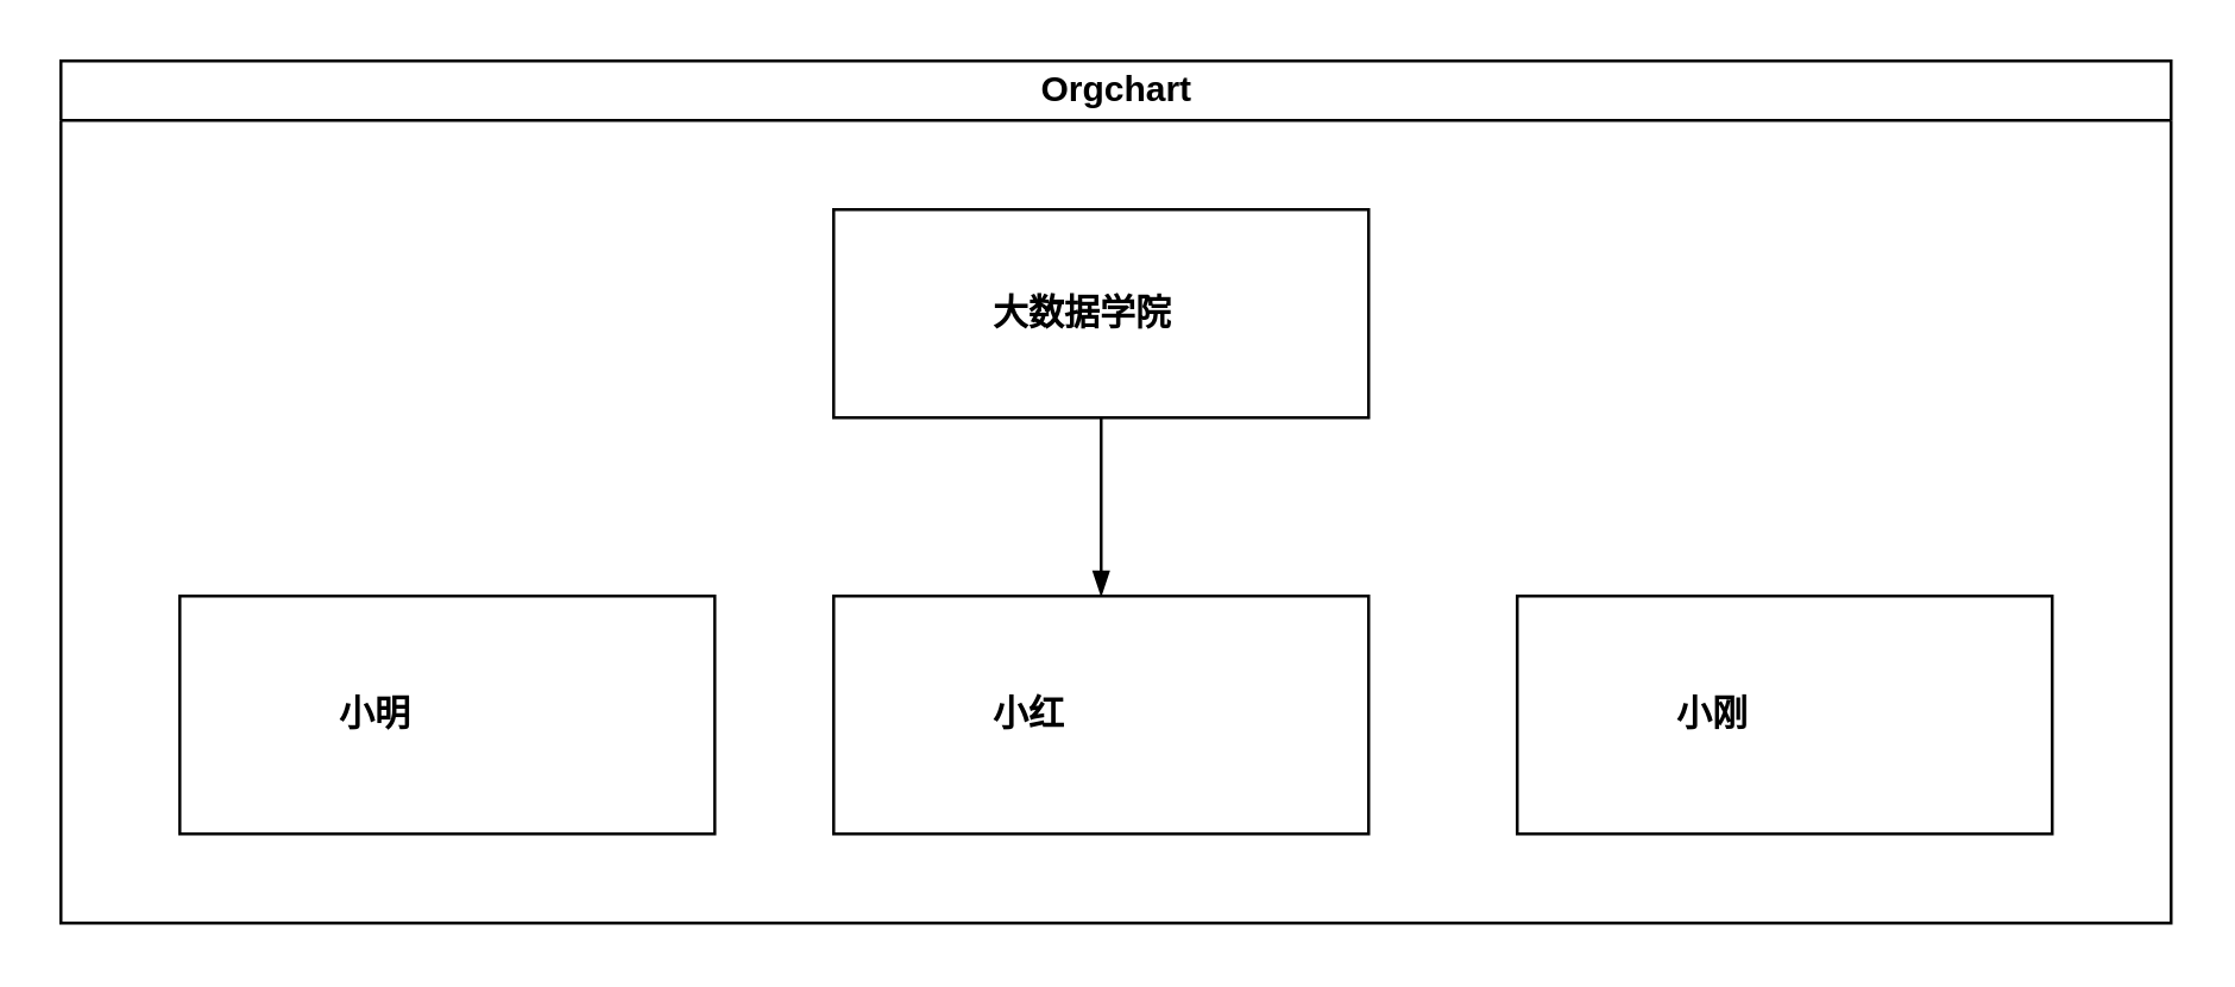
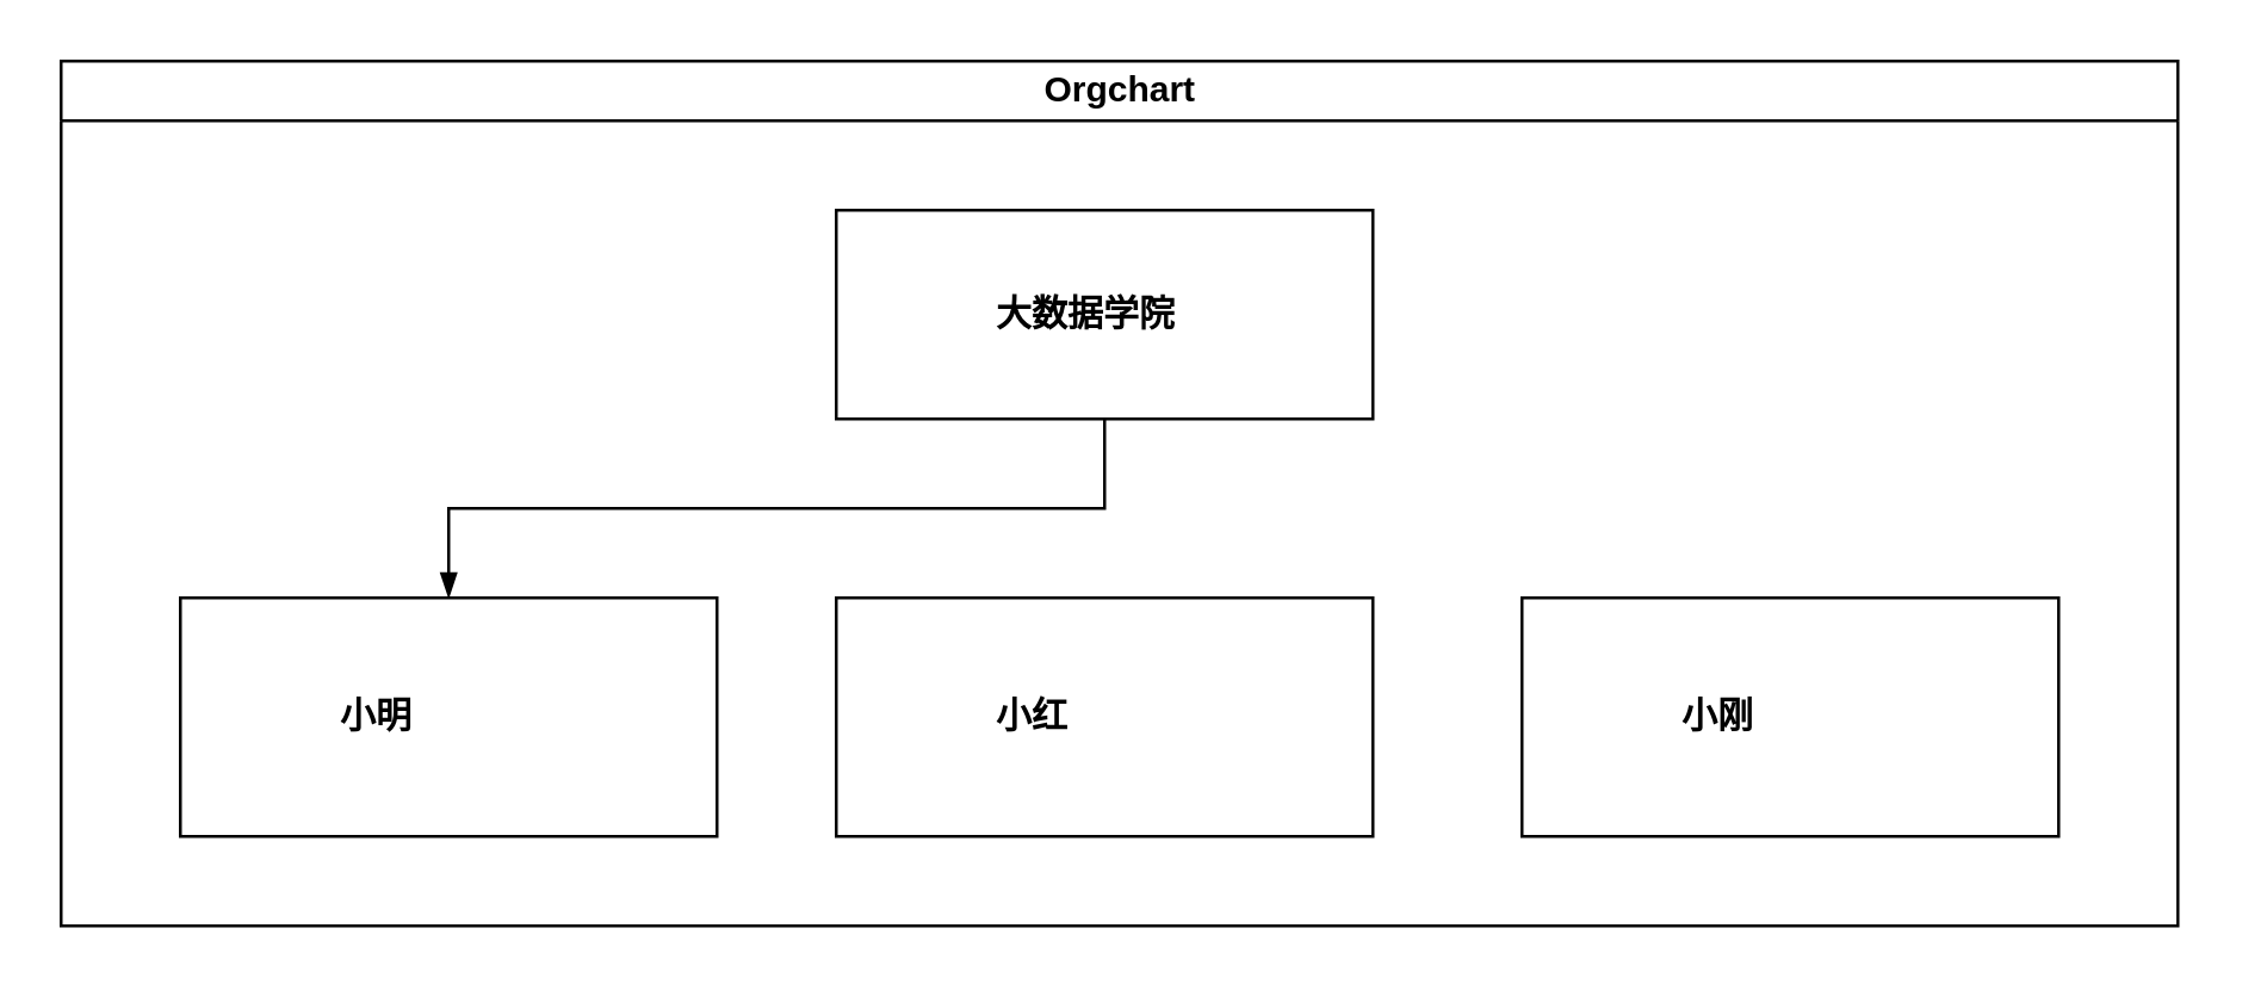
- <mxCell id="4" value="" style="endArrow=blockThin;endFill=1;fontSize=11;edgeStyle=elbowEdgeStyle;elbow=vertical;rounded=0;" edge="1" parent="2" source="3" target="6"><mxGeometry relative="1" as="geometry" /></mxCell>
+ <mxCell id="4" value="" style="endArrow=blockThin;endFill=1;fontSize=11;edgeStyle=elbowEdgeStyle;elbow=vertical;rounded=0;" edge="1" parent="2" source="3" target="5"><mxGeometry relative="1" as="geometry" /></mxCell>
